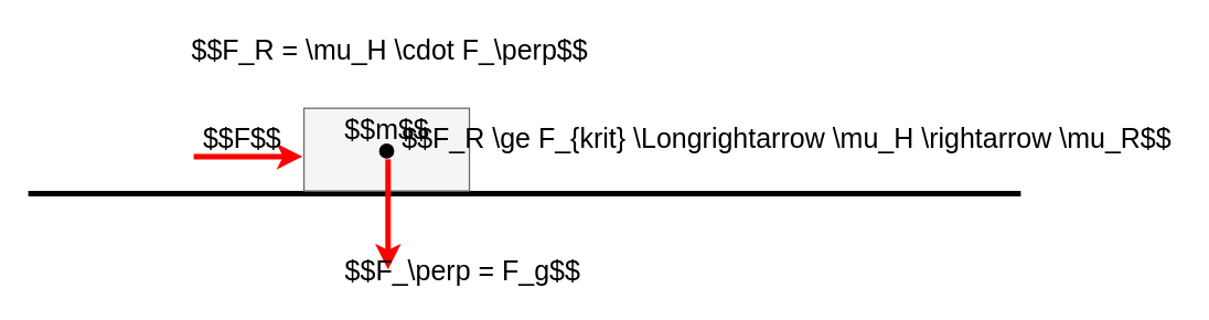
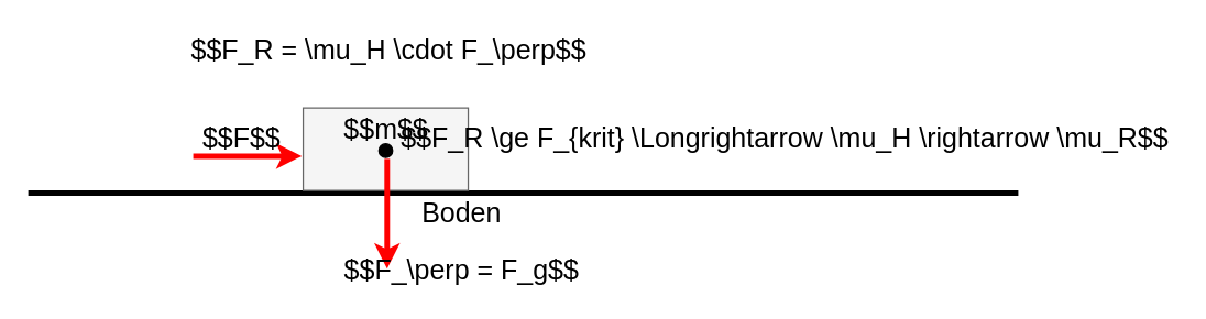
+ <mxCell id="3" value="&lt;font style=&quot;font-size: 20px&quot;&gt;Boden&lt;/font&gt;" style="text;html=1;resizable=0;autosize=1;align=center;verticalAlign=middle;points=[];fillColor=none;strokeColor=none;rounded=0;" vertex="1" parent="1"><mxGeometry x="300" y="144" width="70" height="20" as="geometry" /></mxCell>
